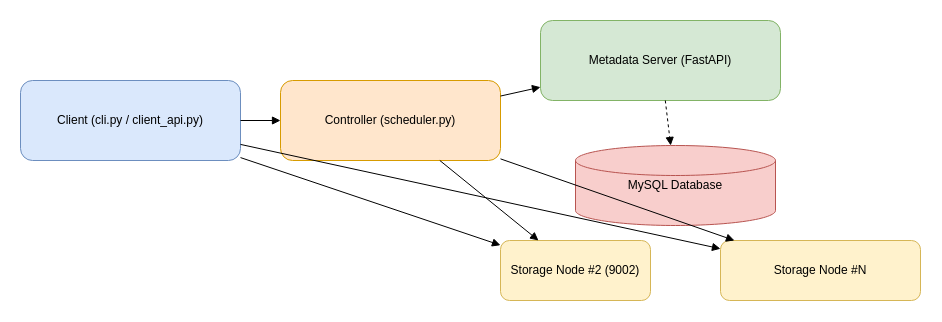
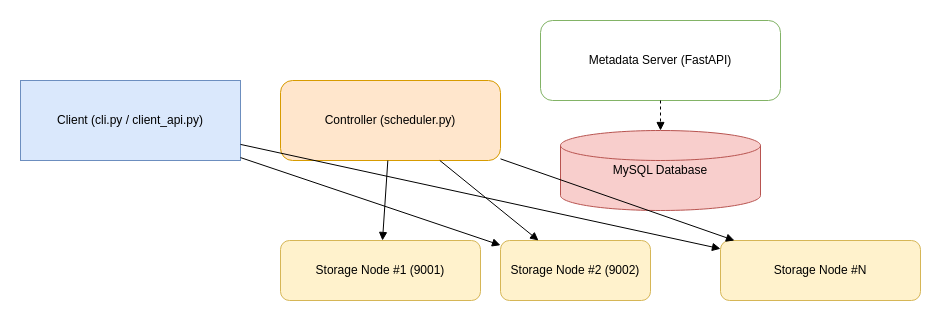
- <mxCell id="4" value="Metadata Server (FastAPI)" style="rounded=1;whiteSpace=wrap;html=1;fillColor=#d5e8d4;strokeColor=#82b366;" vertex="1" parent="1"><mxGeometry x="540" y="20" width="240" height="80" as="geometry" /></mxCell>
+ <mxCell id="4" value="Metadata Server (FastAPI)" style="rounded=1;whiteSpace=wrap;html=1;fillColor=#ffffff;strokeColor=#82b366;" vertex="1" parent="1"><mxGeometry x="540" y="20" width="240" height="80" as="geometry" /></mxCell>
- <mxCell id="10" style="endArrow=block;html=1;strokeColor=#000000;" edge="1" parent="1" source="3" target="4"><mxGeometry relative="1" as="geometry" /></mxCell>
- <mxCell id="2" value="Client (cli.py / client_api.py)" style="rounded=1;whiteSpace=wrap;html=1;fillColor=#dae8fc;strokeColor=#6c8ebf;" vertex="1" parent="1"><mxGeometry x="20" y="80" width="220" height="80" as="geometry" /></mxCell>
+ <mxCell id="2" value="Client (cli.py / client_api.py)" style="whiteSpace=wrap;html=1;fillColor=#dae8fc;strokeColor=#6c8ebf;rounded=0;" vertex="1" parent="1"><mxGeometry x="20" y="80" width="220" height="80" as="geometry" /></mxCell>
- <mxCell id="9" style="endArrow=block;html=1;strokeColor=#000000;" edge="1" parent="1" source="2" target="3"><mxGeometry relative="1" as="geometry" /></mxCell>
- <mxCell id="5" value="MySQL Database" style="shape=cylinder3;whiteSpace=wrap;html=1;fillColor=#f8cecc;strokeColor=#b85450;" vertex="1" parent="1"><mxGeometry x="575" y="145" width="200" height="80" as="geometry" /></mxCell>
+ <mxCell id="5" value="MySQL Database" style="shape=cylinder3;whiteSpace=wrap;html=1;fillColor=#f8cecc;strokeColor=#b85450;" vertex="1" parent="1"><mxGeometry x="560" y="130" width="200" height="80" as="geometry" /></mxCell>
+ <mxCell id="12" style="endArrow=block;html=1;strokeColor=#000000;" edge="1" parent="1" source="3" target="6"><mxGeometry relative="1" as="geometry" /></mxCell>
+ <mxCell id="6" value="Storage Node #1 (9001)" style="rounded=1;whiteSpace=wrap;html=1;fillColor=#fff2cc;strokeColor=#d6b656;" vertex="1" parent="1"><mxGeometry x="280" y="240" width="200" height="60" as="geometry" /></mxCell>
